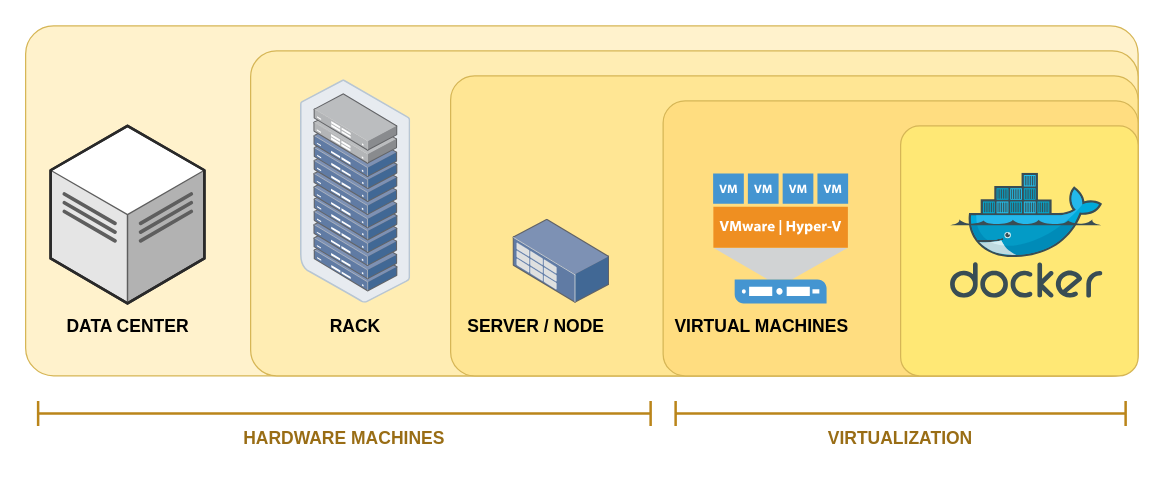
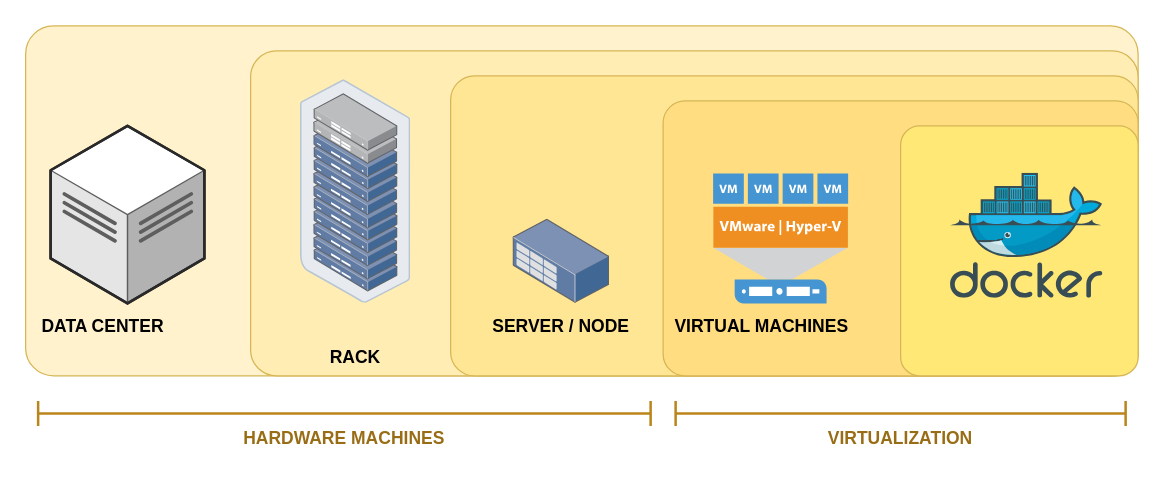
- <mxCell id="17" value="&lt;font size=&quot;1&quot;&gt;&lt;b style=&quot;font-size: 14px&quot;&gt;DATA CENTER&lt;/b&gt;&lt;/font&gt;" style="text;html=1;strokeColor=none;fillColor=none;align=center;verticalAlign=middle;whiteSpace=wrap;rounded=0;" vertex="1" parent="1"><mxGeometry x="51.5" y="250" width="100" height="20" as="geometry" /></mxCell>
+ <mxCell id="17" value="&lt;font size=&quot;1&quot;&gt;&lt;b style=&quot;font-size: 14px&quot;&gt;DATA CENTER&lt;/b&gt;&lt;/font&gt;" style="text;html=1;strokeColor=none;fillColor=none;align=center;verticalAlign=middle;whiteSpace=wrap;rounded=0;" vertex="1" parent="1"><mxGeometry x="31.5" y="250" width="100" height="20" as="geometry" /></mxCell>
- <mxCell id="16" value="&lt;b&gt;&lt;font style=&quot;font-size: 14px&quot;&gt;RACK&lt;/font&gt;&lt;/b&gt;" style="text;html=1;strokeColor=none;fillColor=none;align=center;verticalAlign=middle;whiteSpace=wrap;rounded=0;" vertex="1" parent="1"><mxGeometry x="234.1" y="250" width="100" height="20" as="geometry" /></mxCell>
+ <mxCell id="16" value="&lt;b&gt;&lt;font style=&quot;font-size: 14px&quot;&gt;RACK&lt;/font&gt;&lt;/b&gt;" style="text;html=1;strokeColor=none;fillColor=none;align=center;verticalAlign=middle;whiteSpace=wrap;rounded=0;" vertex="1" parent="1"><mxGeometry x="234.1" y="275" width="100" height="20" as="geometry" /></mxCell>
- <mxCell id="18" value="&lt;b&gt;&lt;font style=&quot;font-size: 14px&quot;&gt;SERVER / NODE&lt;/font&gt;&lt;/b&gt;" style="text;html=1;strokeColor=none;fillColor=none;align=center;verticalAlign=middle;whiteSpace=wrap;rounded=0;" vertex="1" parent="1"><mxGeometry x="368.05" y="250" width="121.3" height="20" as="geometry" /></mxCell>
+ <mxCell id="18" value="&lt;b&gt;&lt;font style=&quot;font-size: 14px&quot;&gt;SERVER / NODE&lt;/font&gt;&lt;/b&gt;" style="text;html=1;strokeColor=none;fillColor=none;align=center;verticalAlign=middle;whiteSpace=wrap;rounded=0;" vertex="1" parent="1"><mxGeometry x="388.05" y="250" width="121.3" height="20" as="geometry" /></mxCell>
